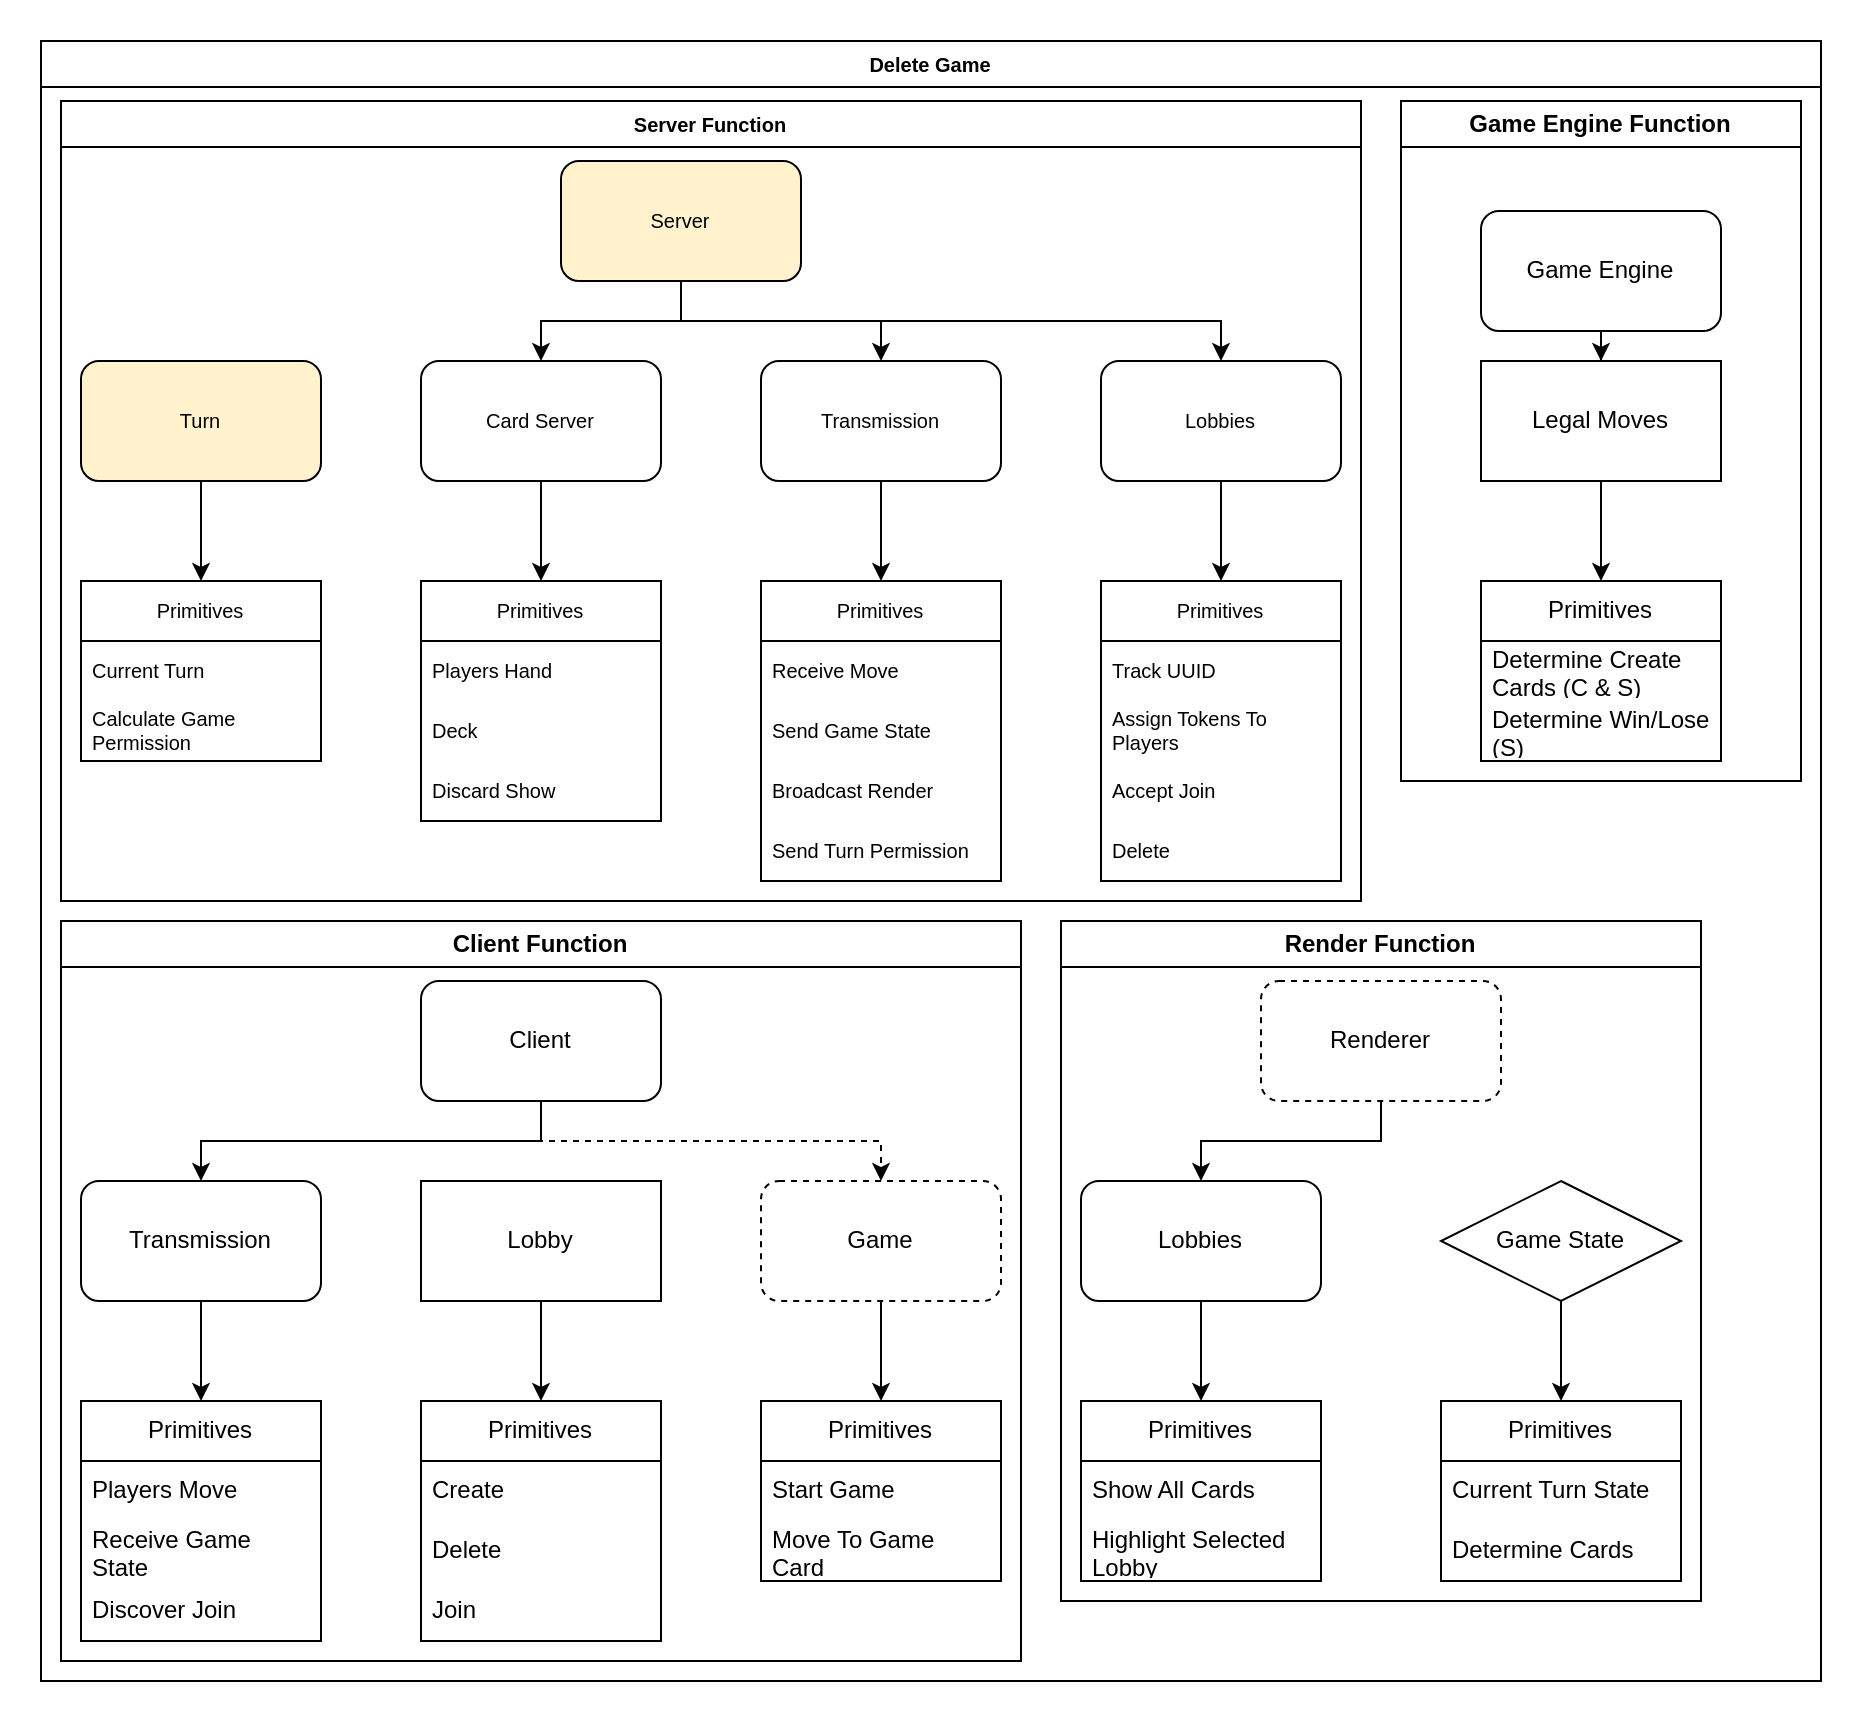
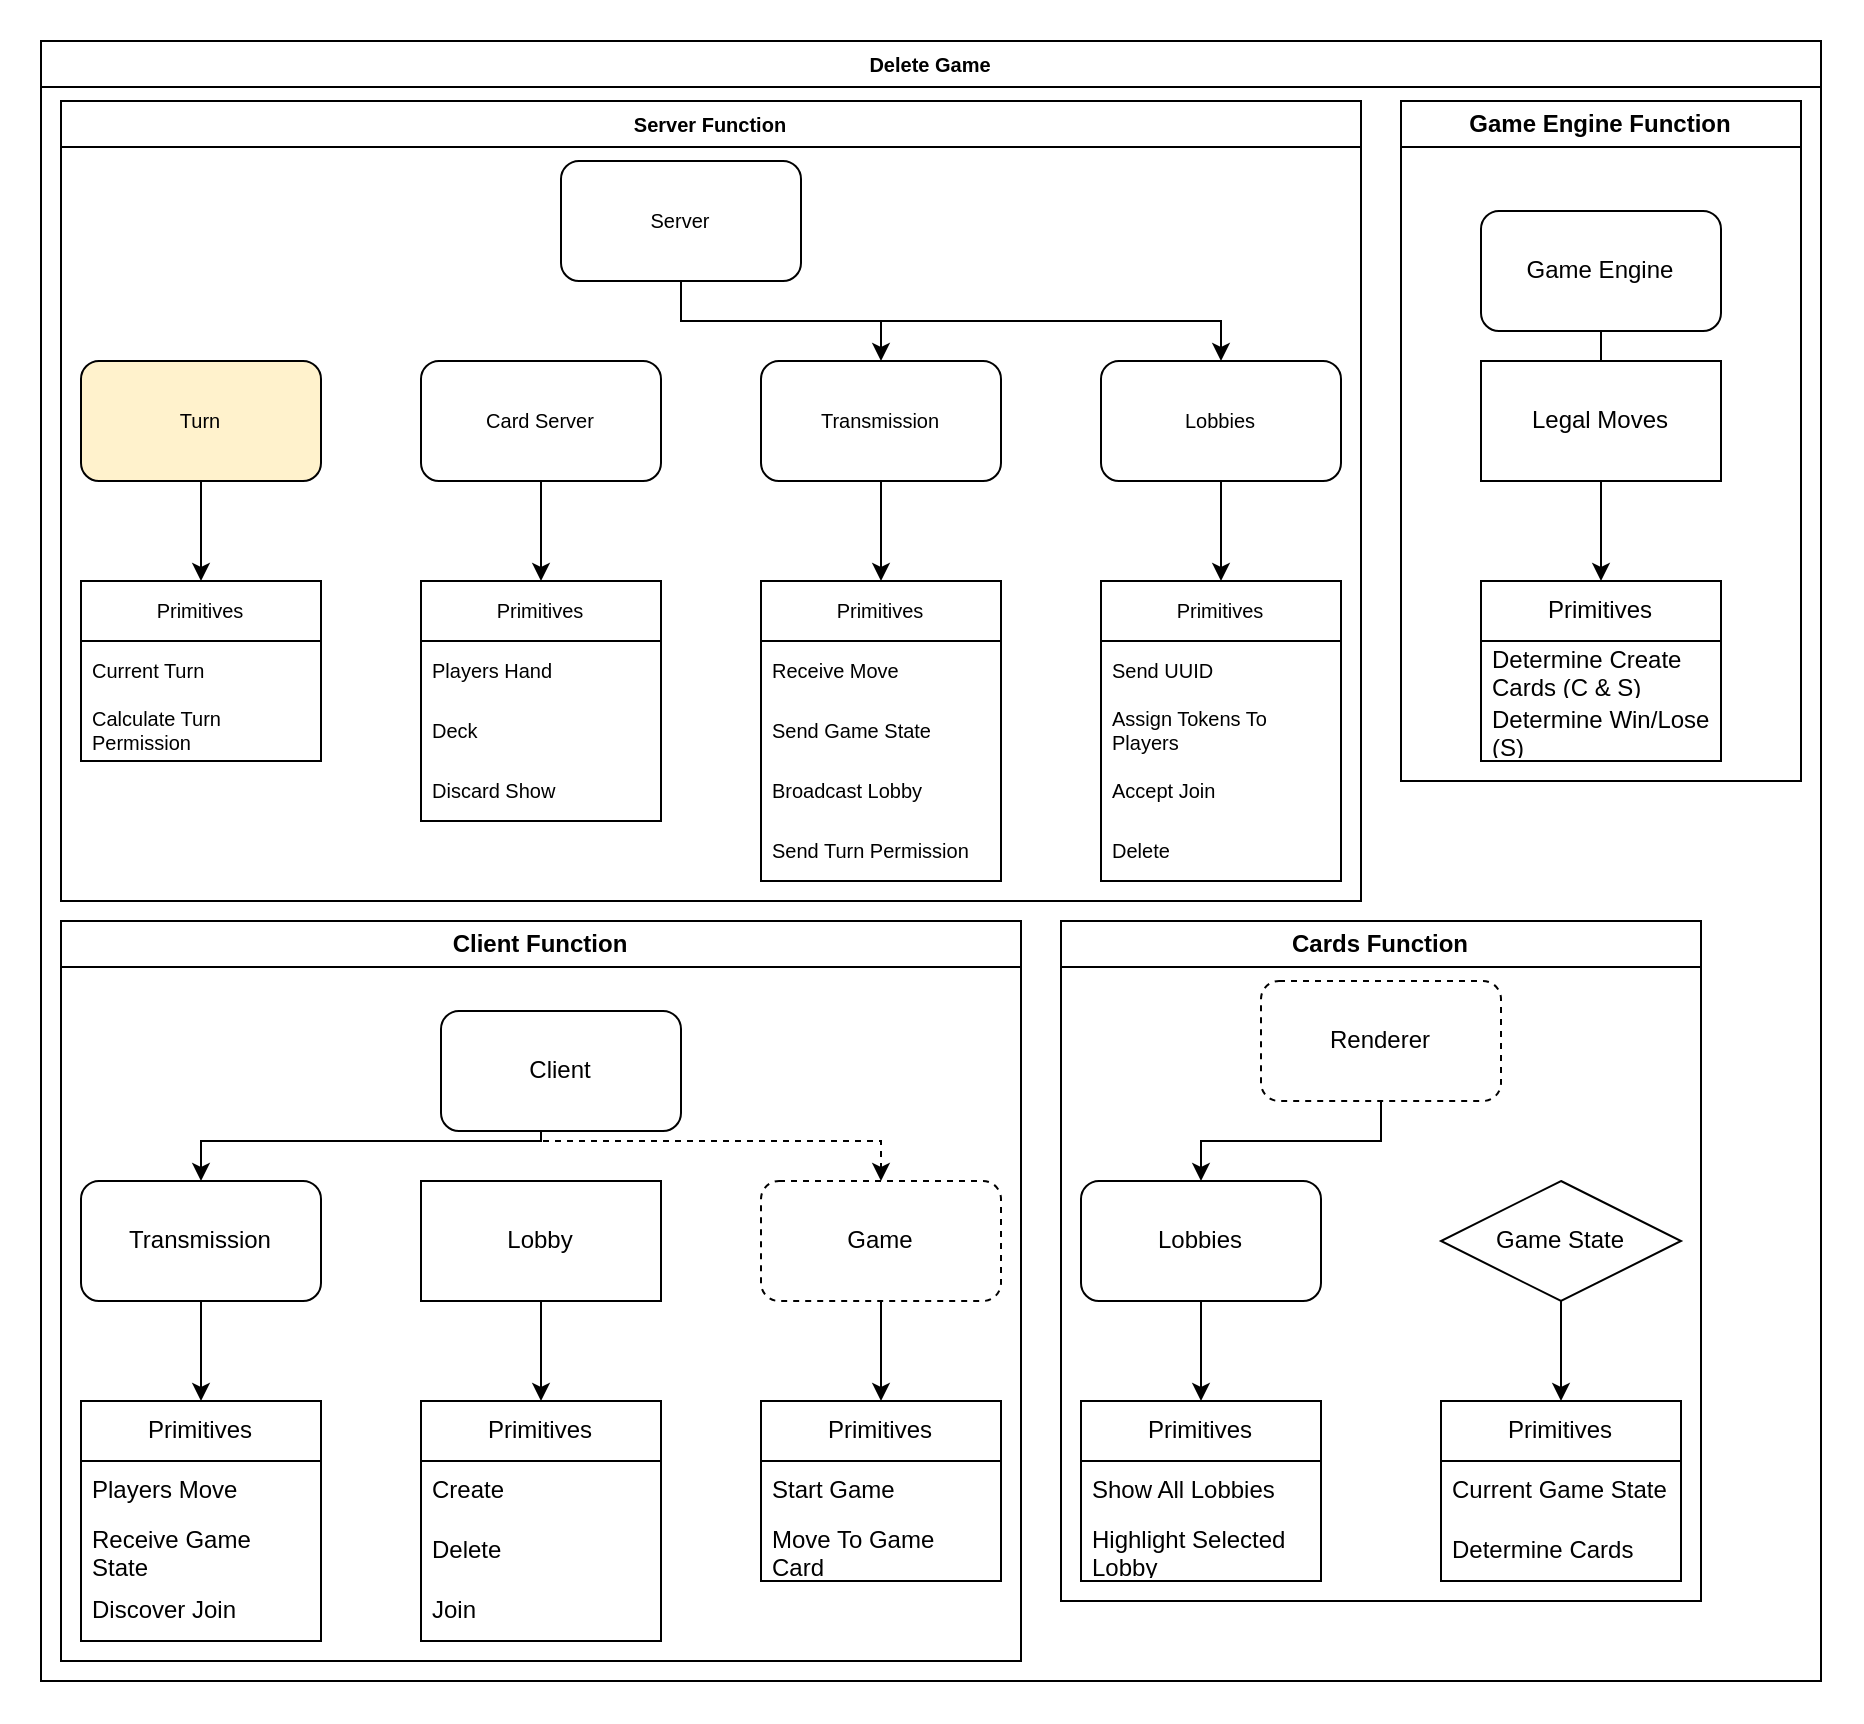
- <mxCell id="11" value="Server" style="rounded=1;whiteSpace=wrap;html=1;fontSize=10;fillColor=#fff2cc;" parent="3" vertex="1"><mxGeometry x="250" y="30" width="120" height="60" as="geometry" /></mxCell>
+ <mxCell id="11" value="Server" style="rounded=1;whiteSpace=wrap;html=1;fontSize=10;" parent="3" vertex="1"><mxGeometry x="250" y="30" width="120" height="60" as="geometry" /></mxCell>
- <mxCell id="8" style="edgeStyle=orthogonalEdgeStyle;rounded=0;orthogonalLoop=1;jettySize=auto;html=1;entryX=0.5;entryY=0;entryDx=0;entryDy=0;fontSize=10;" parent="3" source="11" target="15" edge="1"><mxGeometry relative="1" as="geometry" /></mxCell>
- <mxCell id="55" style="edgeStyle=orthogonalEdgeStyle;rounded=0;orthogonalLoop=1;jettySize=auto;html=1;entryX=0.5;entryY=0;entryDx=0;entryDy=0;" parent="54" source="56" target="58" edge="1"><mxGeometry relative="1" as="geometry" /></mxCell>
+ <mxCell id="55" style="edgeStyle=orthogonalEdgeStyle;rounded=0;orthogonalLoop=1;jettySize=auto;html=1;entryX=0.5;entryY=0;entryDx=0;entryDy=0;endArrow=none;" parent="54" source="56" target="58" edge="1"><mxGeometry relative="1" as="geometry" /></mxCell>
- <mxCell id="24" value="Track UUID" style="text;strokeColor=none;fillColor=none;align=left;verticalAlign=middle;spacingLeft=4;spacingRight=4;overflow=hidden;points=[[0,0.5],[1,0.5]];portConstraint=eastwest;rotatable=0;whiteSpace=wrap;html=1;fontSize=10;" parent="23" vertex="1"><mxGeometry y="30" width="120" height="30" as="geometry" /></mxCell>
+ <mxCell id="24" value="Send UUID" style="text;strokeColor=none;fillColor=none;align=left;verticalAlign=middle;spacingLeft=4;spacingRight=4;overflow=hidden;points=[[0,0.5],[1,0.5]];portConstraint=eastwest;rotatable=0;whiteSpace=wrap;html=1;fontSize=10;" parent="23" vertex="1"><mxGeometry y="30" width="120" height="30" as="geometry" /></mxCell>
- <mxCell id="22" value="Calculate Game Permission" style="text;strokeColor=none;fillColor=none;align=left;verticalAlign=middle;spacingLeft=4;spacingRight=4;overflow=hidden;points=[[0,0.5],[1,0.5]];portConstraint=eastwest;rotatable=0;whiteSpace=wrap;html=1;fontSize=10;" parent="20" vertex="1"><mxGeometry y="60" width="120" height="30" as="geometry" /></mxCell>
+ <mxCell id="22" value="Calculate Turn Permission" style="text;strokeColor=none;fillColor=none;align=left;verticalAlign=middle;spacingLeft=4;spacingRight=4;overflow=hidden;points=[[0,0.5],[1,0.5]];portConstraint=eastwest;rotatable=0;whiteSpace=wrap;html=1;fontSize=10;" parent="20" vertex="1"><mxGeometry y="60" width="120" height="30" as="geometry" /></mxCell>
- <mxCell id="31" value="&lt;font&gt;Broadcast Render&lt;/font&gt;" style="text;strokeColor=none;fillColor=none;align=left;verticalAlign=middle;spacingLeft=4;spacingRight=4;overflow=hidden;points=[[0,0.5],[1,0.5]];portConstraint=eastwest;rotatable=0;whiteSpace=wrap;html=1;fontSize=10;" parent="28" vertex="1"><mxGeometry y="90" width="120" height="30" as="geometry" /></mxCell>
+ <mxCell id="31" value="&lt;font&gt;Broadcast Lobby&lt;/font&gt;" style="text;strokeColor=none;fillColor=none;align=left;verticalAlign=middle;spacingLeft=4;spacingRight=4;overflow=hidden;points=[[0,0.5],[1,0.5]];portConstraint=eastwest;rotatable=0;whiteSpace=wrap;html=1;fontSize=10;" parent="28" vertex="1"><mxGeometry y="90" width="120" height="30" as="geometry" /></mxCell>
- <mxCell id="62" value="Render Function" style="swimlane;whiteSpace=wrap;html=1;" parent="2" vertex="1"><mxGeometry x="510" y="440" width="320" height="340" as="geometry" /></mxCell>
+ <mxCell id="62" value="Cards Function" style="swimlane;whiteSpace=wrap;html=1;" parent="2" vertex="1"><mxGeometry x="510" y="440" width="320" height="340" as="geometry" /></mxCell>
- <mxCell id="36" value="Client" style="rounded=1;whiteSpace=wrap;html=1;" parent="33" vertex="1"><mxGeometry x="180" y="30" width="120" height="60" as="geometry" /></mxCell>
+ <mxCell id="36" value="Client" style="rounded=1;whiteSpace=wrap;html=1;" parent="33" vertex="1"><mxGeometry x="190" y="45" width="120" height="60" as="geometry" /></mxCell>
- <mxCell id="70" value="Show All Cards" style="text;strokeColor=none;fillColor=none;align=left;verticalAlign=middle;spacingLeft=4;spacingRight=4;overflow=hidden;points=[[0,0.5],[1,0.5]];portConstraint=eastwest;rotatable=0;whiteSpace=wrap;html=1;" parent="69" vertex="1"><mxGeometry y="30" width="120" height="30" as="geometry" /></mxCell>
+ <mxCell id="70" value="Show All Lobbies" style="text;strokeColor=none;fillColor=none;align=left;verticalAlign=middle;spacingLeft=4;spacingRight=4;overflow=hidden;points=[[0,0.5],[1,0.5]];portConstraint=eastwest;rotatable=0;whiteSpace=wrap;html=1;" parent="69" vertex="1"><mxGeometry y="30" width="120" height="30" as="geometry" /></mxCell>
- <mxCell id="73" value="Current Turn State" style="text;strokeColor=none;fillColor=none;align=left;verticalAlign=middle;spacingLeft=4;spacingRight=4;overflow=hidden;points=[[0,0.5],[1,0.5]];portConstraint=eastwest;rotatable=0;whiteSpace=wrap;html=1;" parent="72" vertex="1"><mxGeometry y="30" width="120" height="30" as="geometry" /></mxCell>
+ <mxCell id="73" value="Current Game State" style="text;strokeColor=none;fillColor=none;align=left;verticalAlign=middle;spacingLeft=4;spacingRight=4;overflow=hidden;points=[[0,0.5],[1,0.5]];portConstraint=eastwest;rotatable=0;whiteSpace=wrap;html=1;" parent="72" vertex="1"><mxGeometry y="30" width="120" height="30" as="geometry" /></mxCell>
